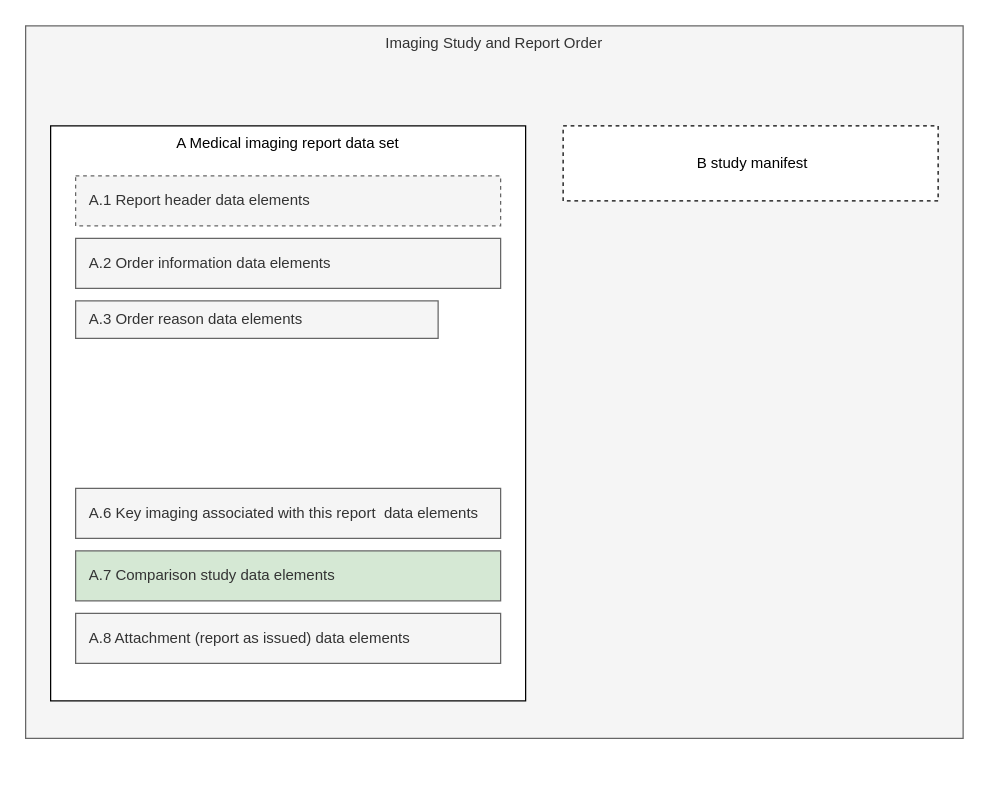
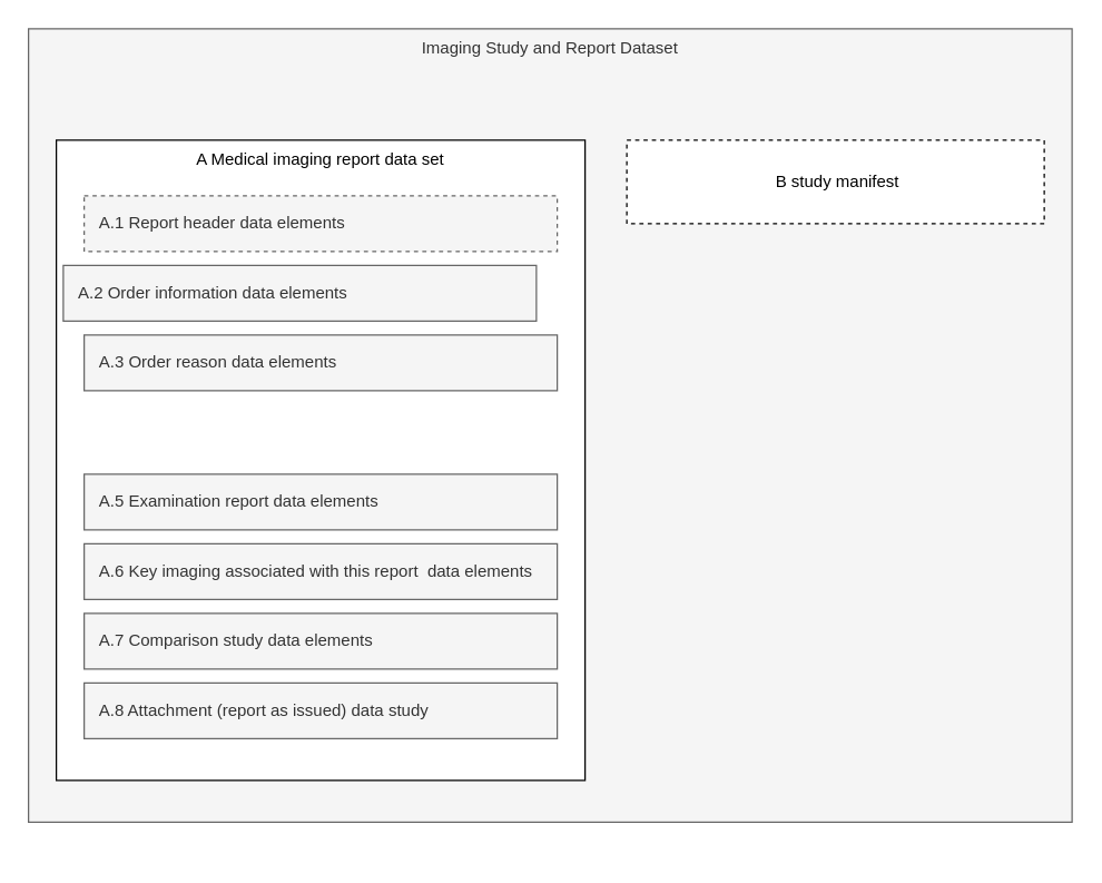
- <mxCell id="5" value="Imaging Study and Report Order" style="rounded=0;whiteSpace=wrap;html=1;verticalAlign=top;fillColor=#f5f5f5;fontColor=#333333;strokeColor=#666666;" vertex="1" parent="1"><mxGeometry x="20" y="20" width="750" height="570" as="geometry" /></mxCell>
+ <mxCell id="5" value="Imaging Study and Report Dataset" style="rounded=0;whiteSpace=wrap;html=1;verticalAlign=top;fillColor=#f5f5f5;fontColor=#333333;strokeColor=#666666;" vertex="1" parent="1"><mxGeometry x="20" y="20" width="750" height="570" as="geometry" /></mxCell>
- <mxCell id="9" value="A.2 Order information data elements" style="rounded=0;whiteSpace=wrap;html=1;align=left;spacingLeft=9;fillColor=#f5f5f5;fontColor=#333333;strokeColor=#666666;" vertex="1" parent="1"><mxGeometry x="60" y="190" width="340" height="40" as="geometry" /></mxCell>
+ <mxCell id="9" value="A.2 Order information data elements" style="rounded=0;whiteSpace=wrap;html=1;align=left;spacingLeft=9;fillColor=#f5f5f5;fontColor=#333333;strokeColor=#666666;" vertex="1" parent="1"><mxGeometry x="45" y="190" width="340" height="40" as="geometry" /></mxCell>
- <mxCell id="10" value="A.3 Order reason data elements" style="rounded=0;whiteSpace=wrap;html=1;align=left;spacingLeft=9;fillColor=#f5f5f5;fontColor=#333333;strokeColor=#666666;" vertex="1" parent="1"><mxGeometry x="60" y="240" width="290" height="30" as="geometry" /></mxCell>
+ <mxCell id="10" value="A.3 Order reason data elements" style="rounded=0;whiteSpace=wrap;html=1;align=left;spacingLeft=9;fillColor=#f5f5f5;fontColor=#333333;strokeColor=#666666;" vertex="1" parent="1"><mxGeometry x="60" y="240" width="340" height="40" as="geometry" /></mxCell>
+ <mxCell id="11" value="A.5 Examination report&amp;nbsp;data elements" style="rounded=0;whiteSpace=wrap;html=1;align=left;spacingLeft=9;fillColor=#f5f5f5;fontColor=#333333;strokeColor=#666666;" vertex="1" parent="1"><mxGeometry x="60" y="340" width="340" height="40" as="geometry" /></mxCell>
- <mxCell id="13" value="A.7 Comparison study&amp;nbsp;data elements" style="rounded=0;whiteSpace=wrap;html=1;align=left;spacingLeft=9;fillColor=#d5e8d4;fontColor=#333333;strokeColor=#666666;" vertex="1" parent="1"><mxGeometry x="60" y="440" width="340" height="40" as="geometry" /></mxCell>
+ <mxCell id="13" value="A.7 Comparison study&amp;nbsp;data elements" style="rounded=0;whiteSpace=wrap;html=1;align=left;spacingLeft=9;fillColor=#f5f5f5;fontColor=#333333;strokeColor=#666666;" vertex="1" parent="1"><mxGeometry x="60" y="440" width="340" height="40" as="geometry" /></mxCell>
- <mxCell id="14" value="A.8 Attachment (report as issued)&amp;nbsp;data elements" style="rounded=0;whiteSpace=wrap;html=1;align=left;spacingLeft=9;fillColor=#f5f5f5;fontColor=#333333;strokeColor=#666666;" vertex="1" parent="1"><mxGeometry x="60" y="490" width="340" height="40" as="geometry" /></mxCell>
+ <mxCell id="14" value="A.8 Attachment (report as issued)&amp;nbsp;data study" style="rounded=0;whiteSpace=wrap;html=1;align=left;spacingLeft=9;fillColor=#f5f5f5;fontColor=#333333;strokeColor=#666666;" vertex="1" parent="1"><mxGeometry x="60" y="490" width="340" height="40" as="geometry" /></mxCell>
